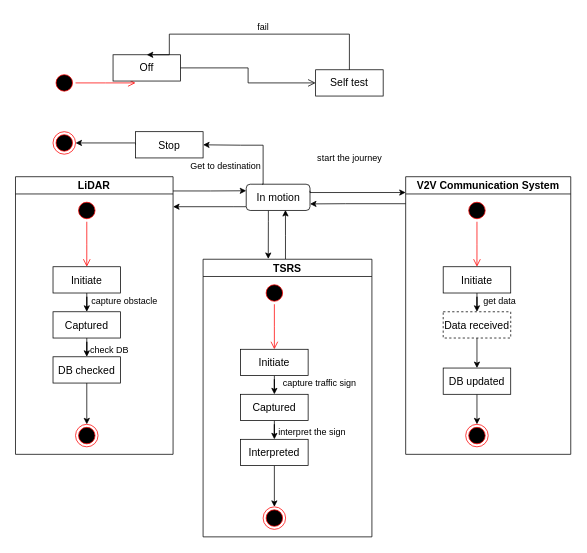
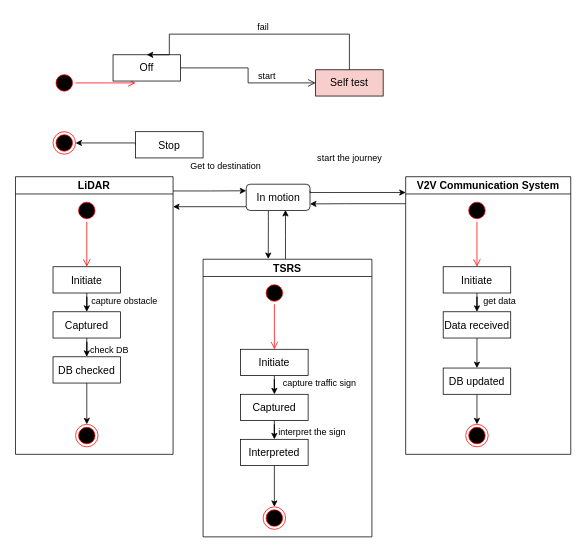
+ <mxCell id="28" value="&lt;font style=&quot;font-size: 12px;&quot;&gt;start&lt;/font&gt;" style="text;html=1;align=center;verticalAlign=middle;resizable=0;points=[];autosize=1;strokeColor=none;fillColor=none;fontSize=14;" vertex="1" parent="2"><mxGeometry x="270" y="40" width="50" height="30" as="geometry" /></mxCell>
- <mxCell id="22" value="Self test" style="rounded=0;whiteSpace=wrap;html=1;fontSize=14;" vertex="1" parent="2"><mxGeometry x="360" y="47.5" width="90" height="35" as="geometry" /></mxCell>
+ <mxCell id="22" value="Self test" style="rounded=0;whiteSpace=wrap;html=1;fontSize=14;fillColor=#f8cecc;" vertex="1" parent="2"><mxGeometry x="360" y="47.5" width="90" height="35" as="geometry" /></mxCell>
- <mxCell id="30" value="" style="endArrow=classic;html=1;rounded=0;strokeColor=#000000;edgeStyle=orthogonalEdgeStyle;elbow=vertical;exitX=0.25;exitY=0;exitDx=0;exitDy=0;entryX=1;entryY=0.5;entryDx=0;entryDy=0;fontSize=14;" edge="1" parent="2" source="25" target="21"><mxGeometry width="50" height="50" relative="1" as="geometry"><mxPoint x="300" y="180" as="sourcePoint" /><mxPoint x="260" y="160" as="targetPoint" /><Array as="points"><mxPoint x="290" y="200" /><mxPoint x="290" y="148" /><mxPoint x="260" y="148" /></Array></mxGeometry></mxCell>
- <mxCell id="50" value="Data received" style="rounded=0;whiteSpace=wrap;html=1;fontSize=14;dashed=1;" vertex="1" parent="44"><mxGeometry x="50" y="180" width="90" height="35" as="geometry" /></mxCell>
+ <mxCell id="50" value="Data received" style="rounded=0;whiteSpace=wrap;html=1;fontSize=14;" vertex="1" parent="44"><mxGeometry x="50" y="180" width="90" height="35" as="geometry" /></mxCell>
